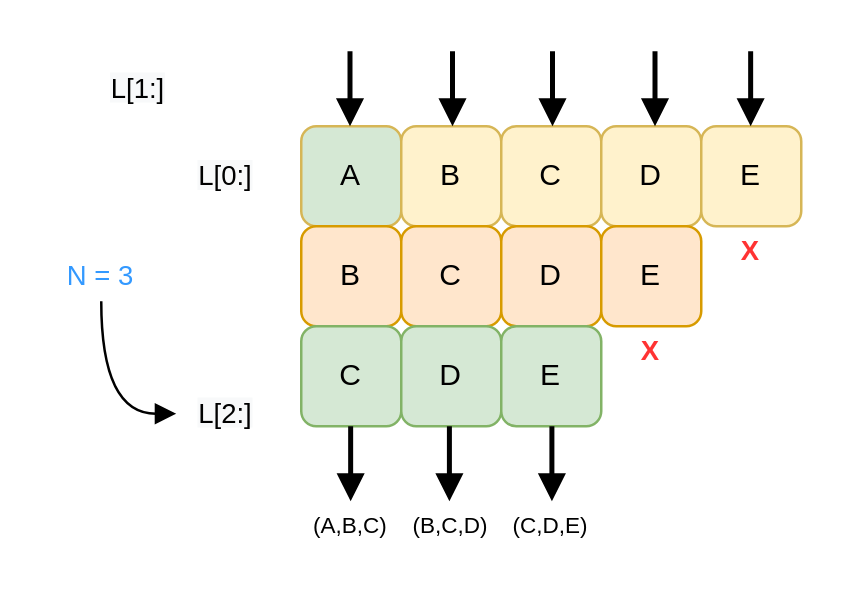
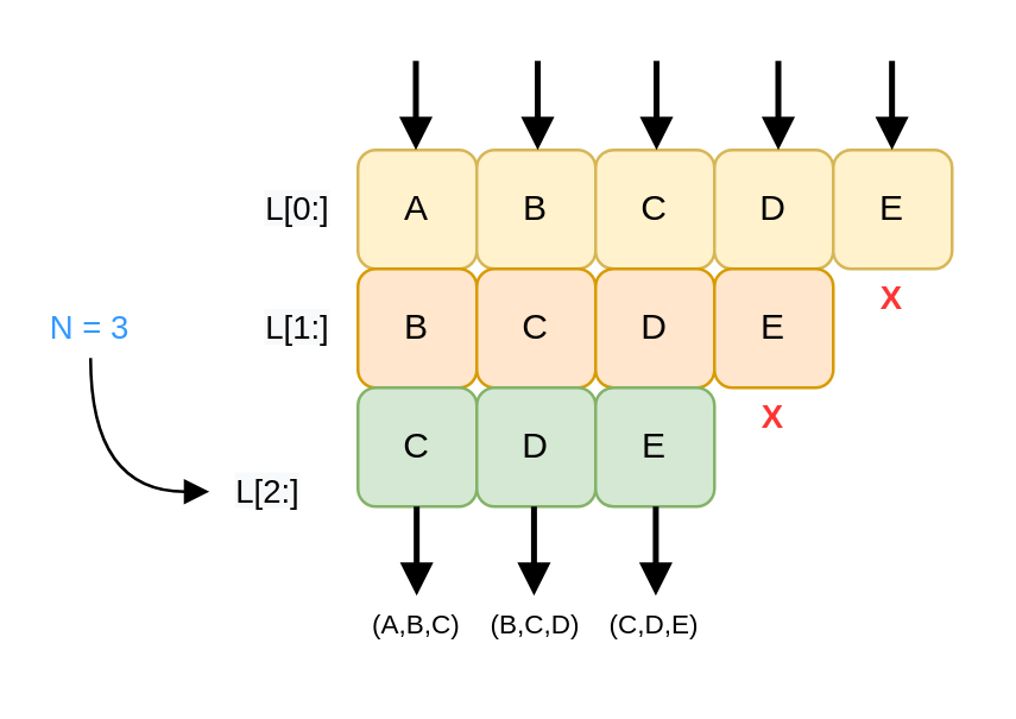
- <mxCell id="28" value="&lt;span style=&quot;color: rgb(0, 0, 0); font-family: helvetica; font-size: 11px; font-style: normal; font-weight: 400; letter-spacing: normal; text-align: center; text-indent: 0px; text-transform: none; word-spacing: 0px; background-color: rgb(248, 249, 250); display: inline; float: none;&quot;&gt;L[1:]&lt;/span&gt;" style="text;html=1;strokeColor=none;fillColor=none;align=center;verticalAlign=middle;whiteSpace=wrap;rounded=0;fontSize=11;" vertex="1" parent="1"><mxGeometry x="35" y="25" width="40" height="20" as="geometry" /></mxCell>
+ <mxCell id="28" value="&lt;span style=&quot;color: rgb(0, 0, 0); font-family: helvetica; font-size: 11px; font-style: normal; font-weight: 400; letter-spacing: normal; text-align: center; text-indent: 0px; text-transform: none; word-spacing: 0px; background-color: rgb(248, 249, 250); display: inline; float: none;&quot;&gt;L[1:]&lt;/span&gt;" style="text;html=1;strokeColor=none;fillColor=none;align=center;verticalAlign=middle;whiteSpace=wrap;rounded=0;fontSize=11;" vertex="1" parent="1"><mxGeometry x="80" y="100" width="40" height="20" as="geometry" /></mxCell>
- <mxCell id="27" value="&lt;span style=&quot;color: rgb(0, 0, 0); font-family: helvetica; font-size: 11px; font-style: normal; font-weight: 400; letter-spacing: normal; text-align: center; text-indent: 0px; text-transform: none; word-spacing: 0px; background-color: rgb(248, 249, 250); display: inline; float: none;&quot;&gt;L[0:]&lt;/span&gt;" style="text;html=1;strokeColor=none;fillColor=none;align=center;verticalAlign=middle;whiteSpace=wrap;rounded=0;fontSize=11;" vertex="1" parent="1"><mxGeometry x="70" y="60" width="40" height="20" as="geometry" /></mxCell>
+ <mxCell id="27" value="&lt;span style=&quot;color: rgb(0, 0, 0); font-family: helvetica; font-size: 11px; font-style: normal; font-weight: 400; letter-spacing: normal; text-align: center; text-indent: 0px; text-transform: none; word-spacing: 0px; background-color: rgb(248, 249, 250); display: inline; float: none;&quot;&gt;L[0:]&lt;/span&gt;" style="text;html=1;strokeColor=none;fillColor=none;align=center;verticalAlign=middle;whiteSpace=wrap;rounded=0;fontSize=11;" vertex="1" parent="1"><mxGeometry x="80" y="60" width="40" height="20" as="geometry" /></mxCell>
- <mxCell id="2" value="A" style="rounded=1;whiteSpace=wrap;html=1;fillColor=#d5e8d4;strokeColor=#d6b656;" vertex="1" parent="1"><mxGeometry x="120" y="50" width="40" height="40" as="geometry" /></mxCell>
+ <mxCell id="2" value="A" style="rounded=1;whiteSpace=wrap;html=1;fillColor=#fff2cc;strokeColor=#d6b656;" vertex="1" parent="1"><mxGeometry x="120" y="50" width="40" height="40" as="geometry" /></mxCell>
- <mxCell id="31" value="&lt;font&gt;N = 3&lt;/font&gt;" style="text;html=1;strokeColor=none;fillColor=none;align=center;verticalAlign=middle;whiteSpace=wrap;rounded=0;fontSize=11;fontColor=#3399FF;" vertex="1" parent="1"><mxGeometry x="20" y="100" width="40" height="20" as="geometry" /></mxCell>
+ <mxCell id="31" value="&lt;font&gt;N = 3&lt;/font&gt;" style="text;html=1;strokeColor=none;fillColor=none;align=center;verticalAlign=middle;whiteSpace=wrap;rounded=0;fontSize=11;fontColor=#3399FF;" vertex="1" parent="1"><mxGeometry x="10" y="100" width="40" height="20" as="geometry" /></mxCell>
